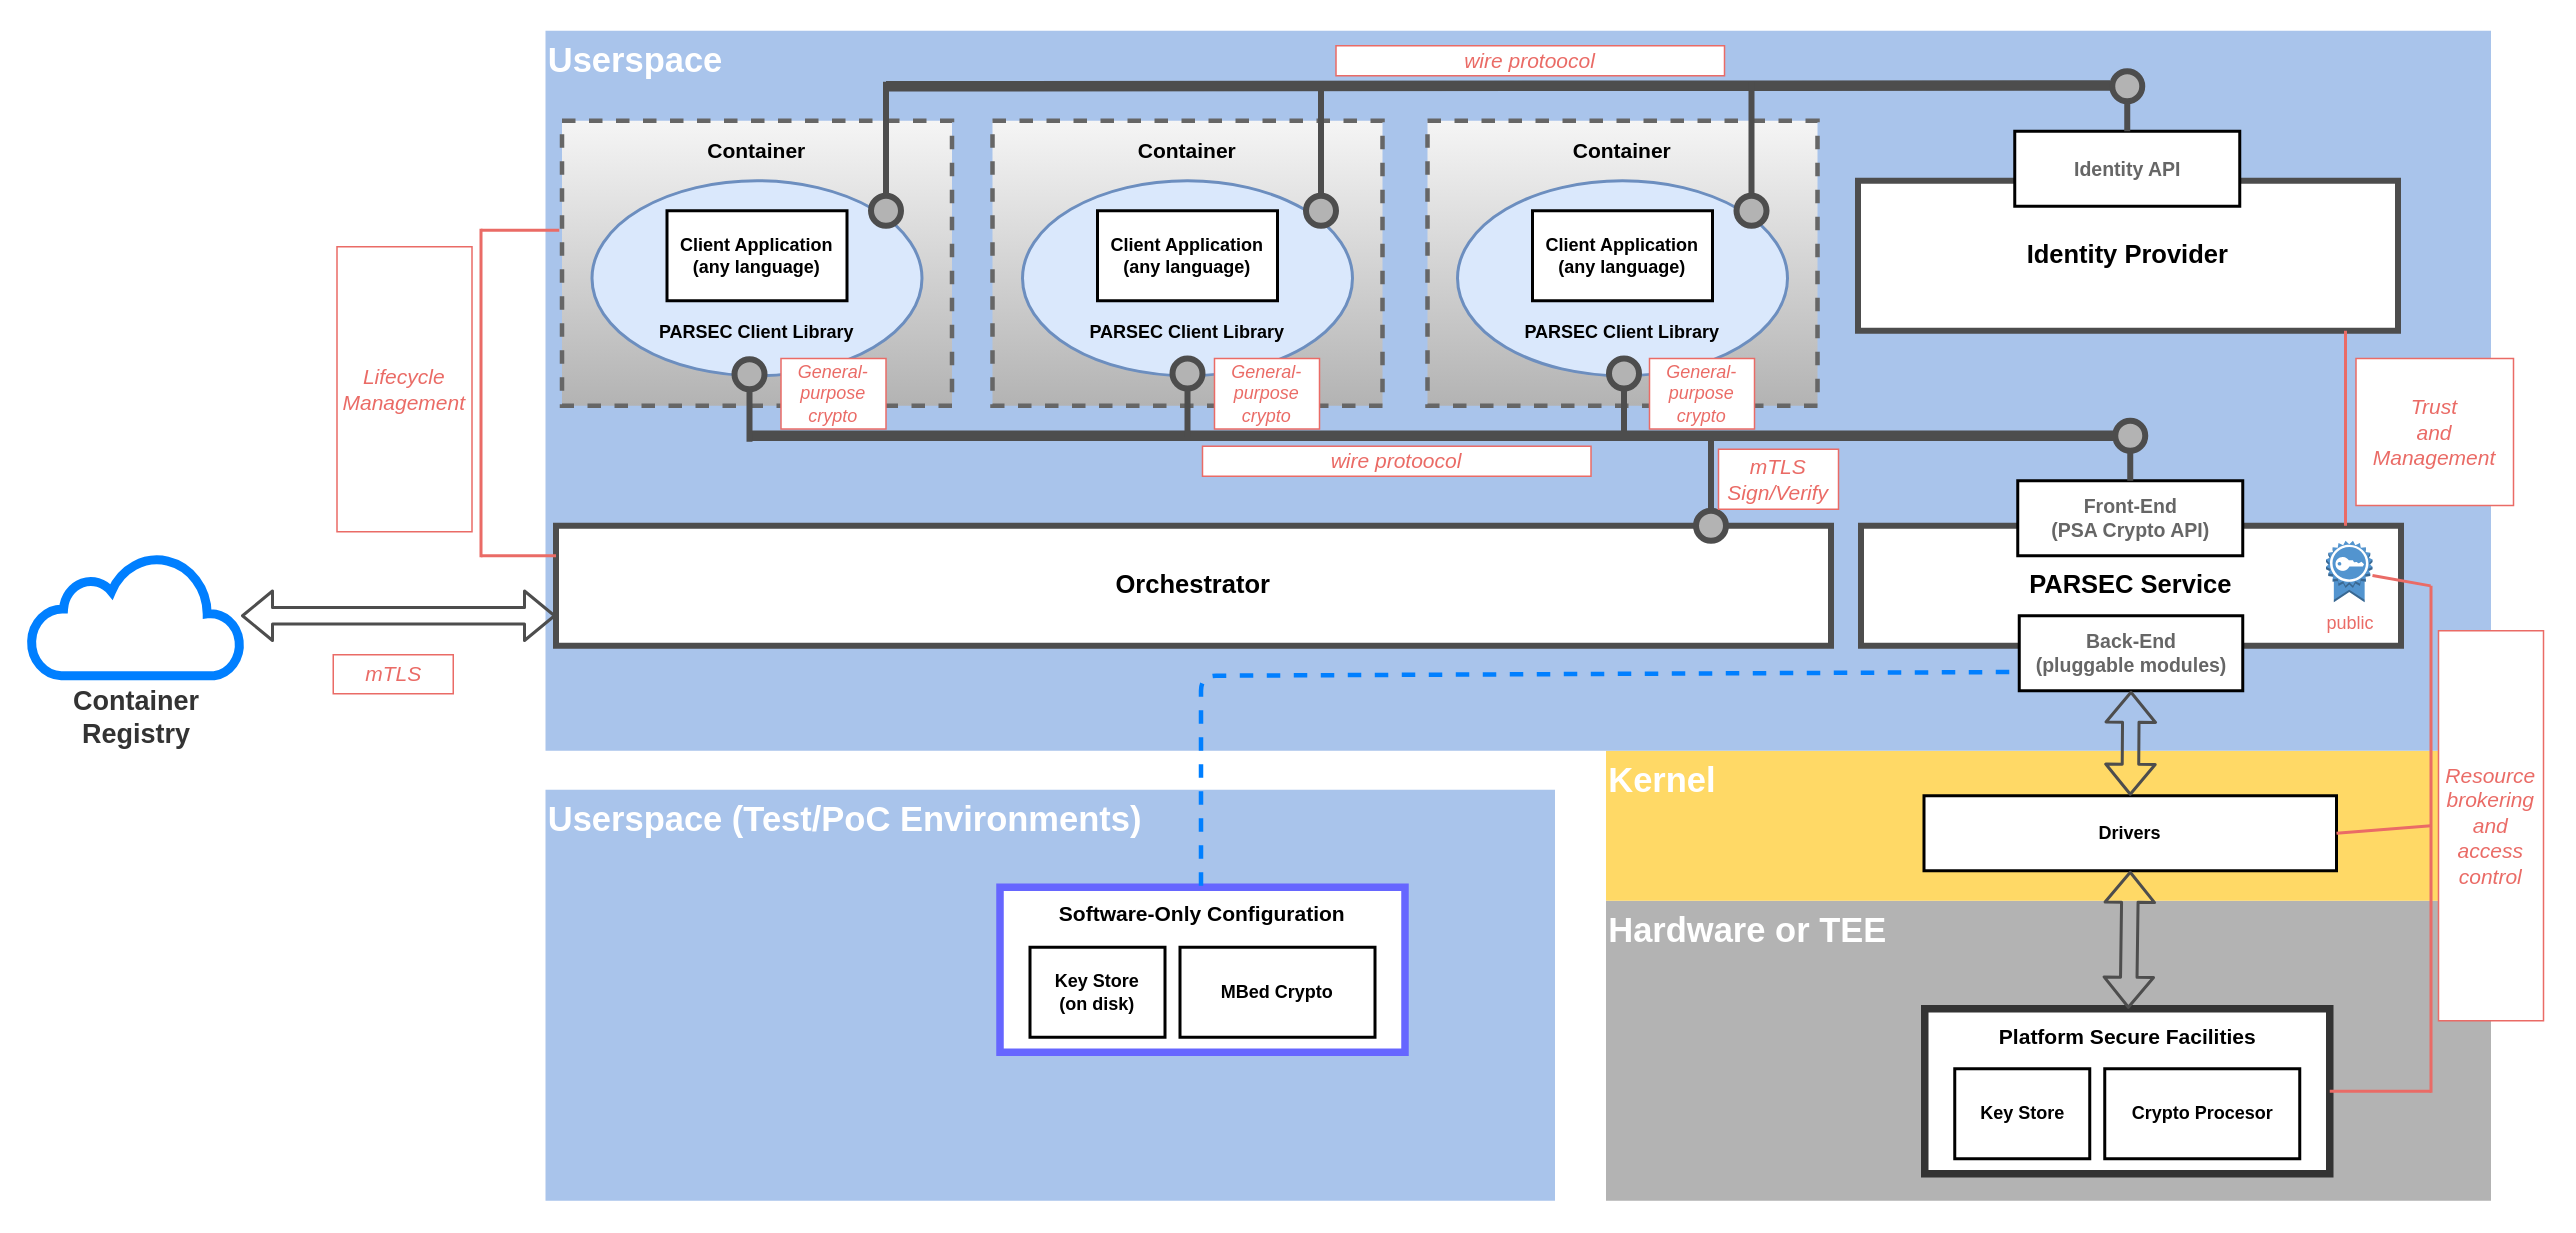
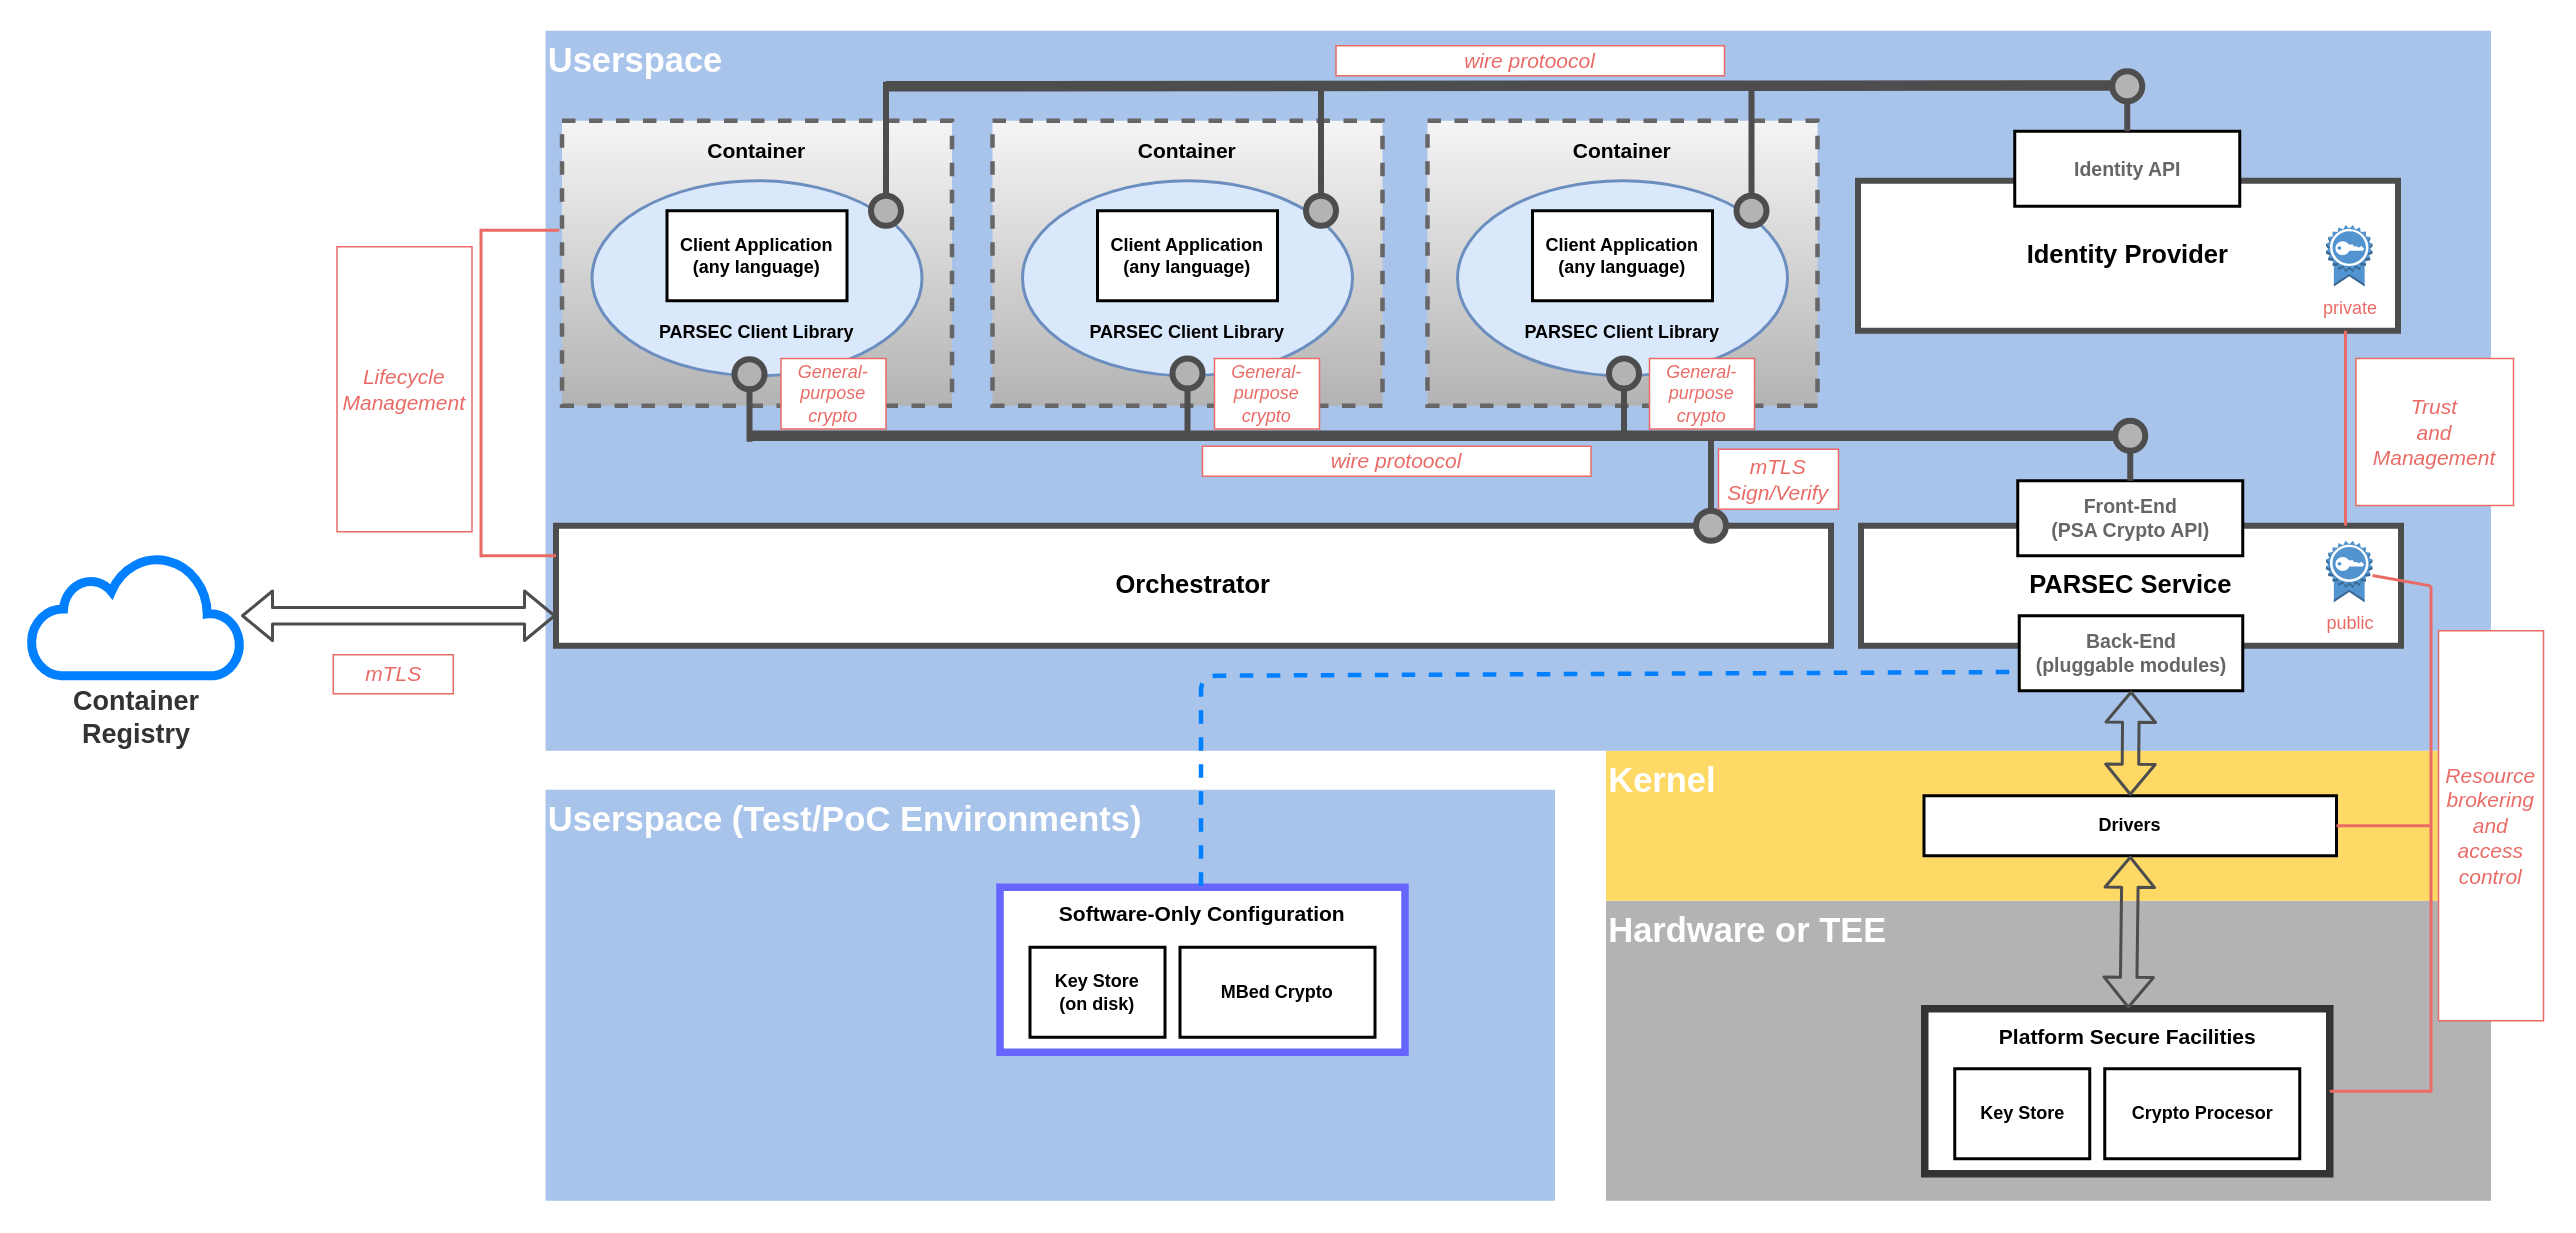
+ <mxCell id="69" value="private" style="outlineConnect=0;dashed=0;verticalLabelPosition=bottom;verticalAlign=top;align=center;html=1;shape=mxgraph.aws3.certificate;fillColor=#5294CF;gradientColor=none;strokeColor=#007FFF;strokeWidth=6;fontColor=#EA6B66;" vertex="1" parent="1"><mxGeometry x="1550" y="149.5" width="31" height="41" as="geometry" /></mxCell>
- <mxCell id="14" value="&lt;b&gt;Drivers&lt;/b&gt;" style="rounded=0;whiteSpace=wrap;html=1;strokeWidth=2;" vertex="1" parent="1"><mxGeometry x="1282" y="530" width="275" height="50" as="geometry" /></mxCell>
+ <mxCell id="14" value="&lt;b&gt;Drivers&lt;/b&gt;" style="rounded=0;whiteSpace=wrap;html=1;strokeWidth=2;" vertex="1" parent="1"><mxGeometry x="1282" y="530" width="275" height="40" as="geometry" /></mxCell>
